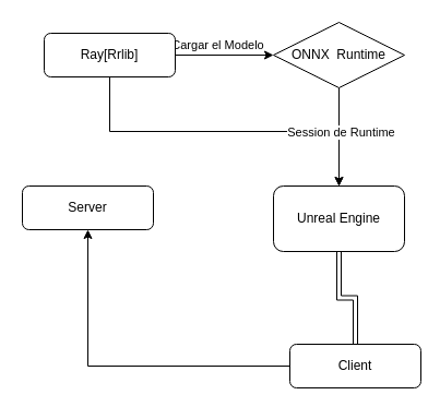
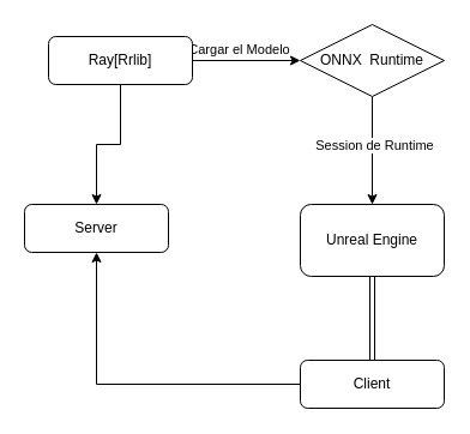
- <mxCell id="4" style="edgeStyle=orthogonalEdgeStyle;rounded=0;orthogonalLoop=1;jettySize=auto;html=1;exitX=0.5;exitY=1;exitDx=0;exitDy=0;" edge="1" parent="1" source="5" target="7"><mxGeometry relative="1" as="geometry" /></mxCell>
+ <mxCell id="4" style="edgeStyle=orthogonalEdgeStyle;rounded=0;orthogonalLoop=1;jettySize=auto;html=1;exitX=0.5;exitY=1;exitDx=0;exitDy=0;entryX=0.5;entryY=0;entryDx=0;entryDy=0;" edge="1" parent="1" source="5" target="11"><mxGeometry relative="1" as="geometry" /></mxCell>
- <mxCell id="13" value="Client" style="rounded=1;whiteSpace=wrap;html=1;" vertex="1" parent="1"><mxGeometry x="265" y="315" width="120" height="40" as="geometry" /></mxCell>
+ <mxCell id="13" value="Client" style="rounded=1;whiteSpace=wrap;html=1;" vertex="1" parent="1"><mxGeometry x="250" y="300" width="120" height="40" as="geometry" /></mxCell>
